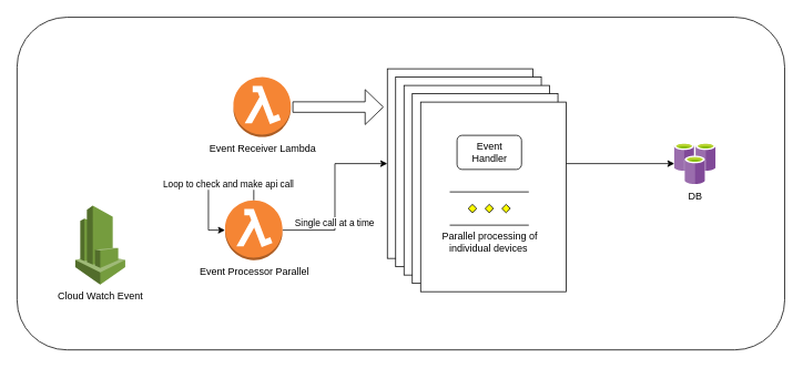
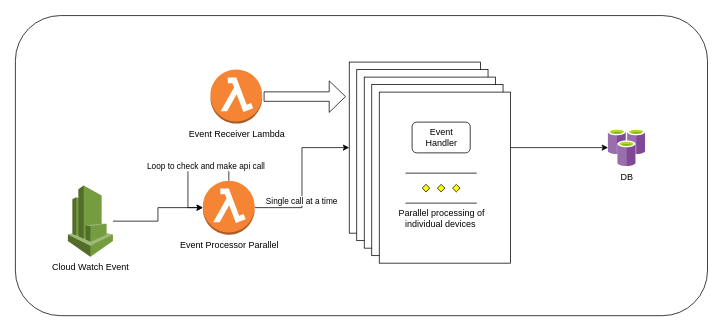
+ <mxCell id="27" style="edgeStyle=orthogonalEdgeStyle;rounded=0;orthogonalLoop=1;jettySize=auto;html=1;" edge="1" parent="1" source="28" target="5"><mxGeometry relative="1" as="geometry" /></mxCell>
